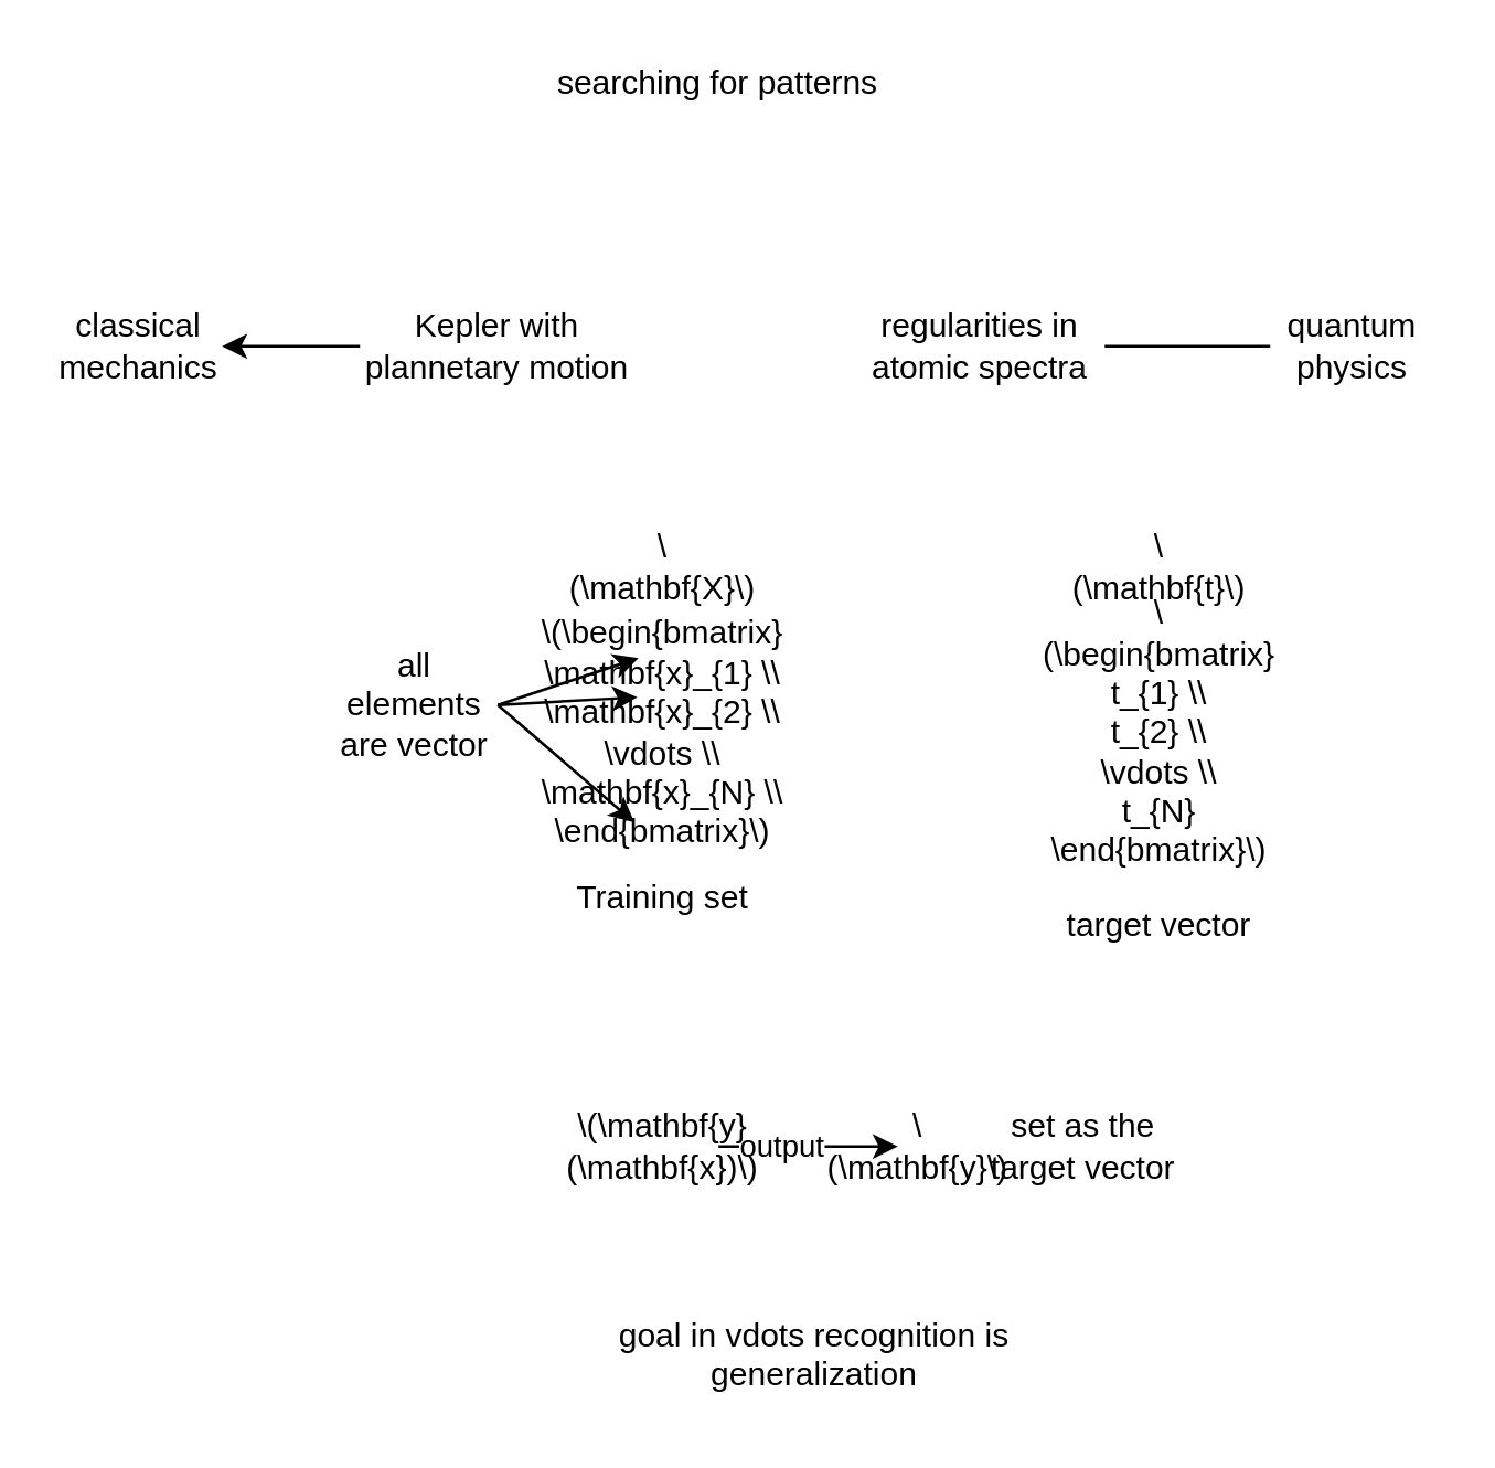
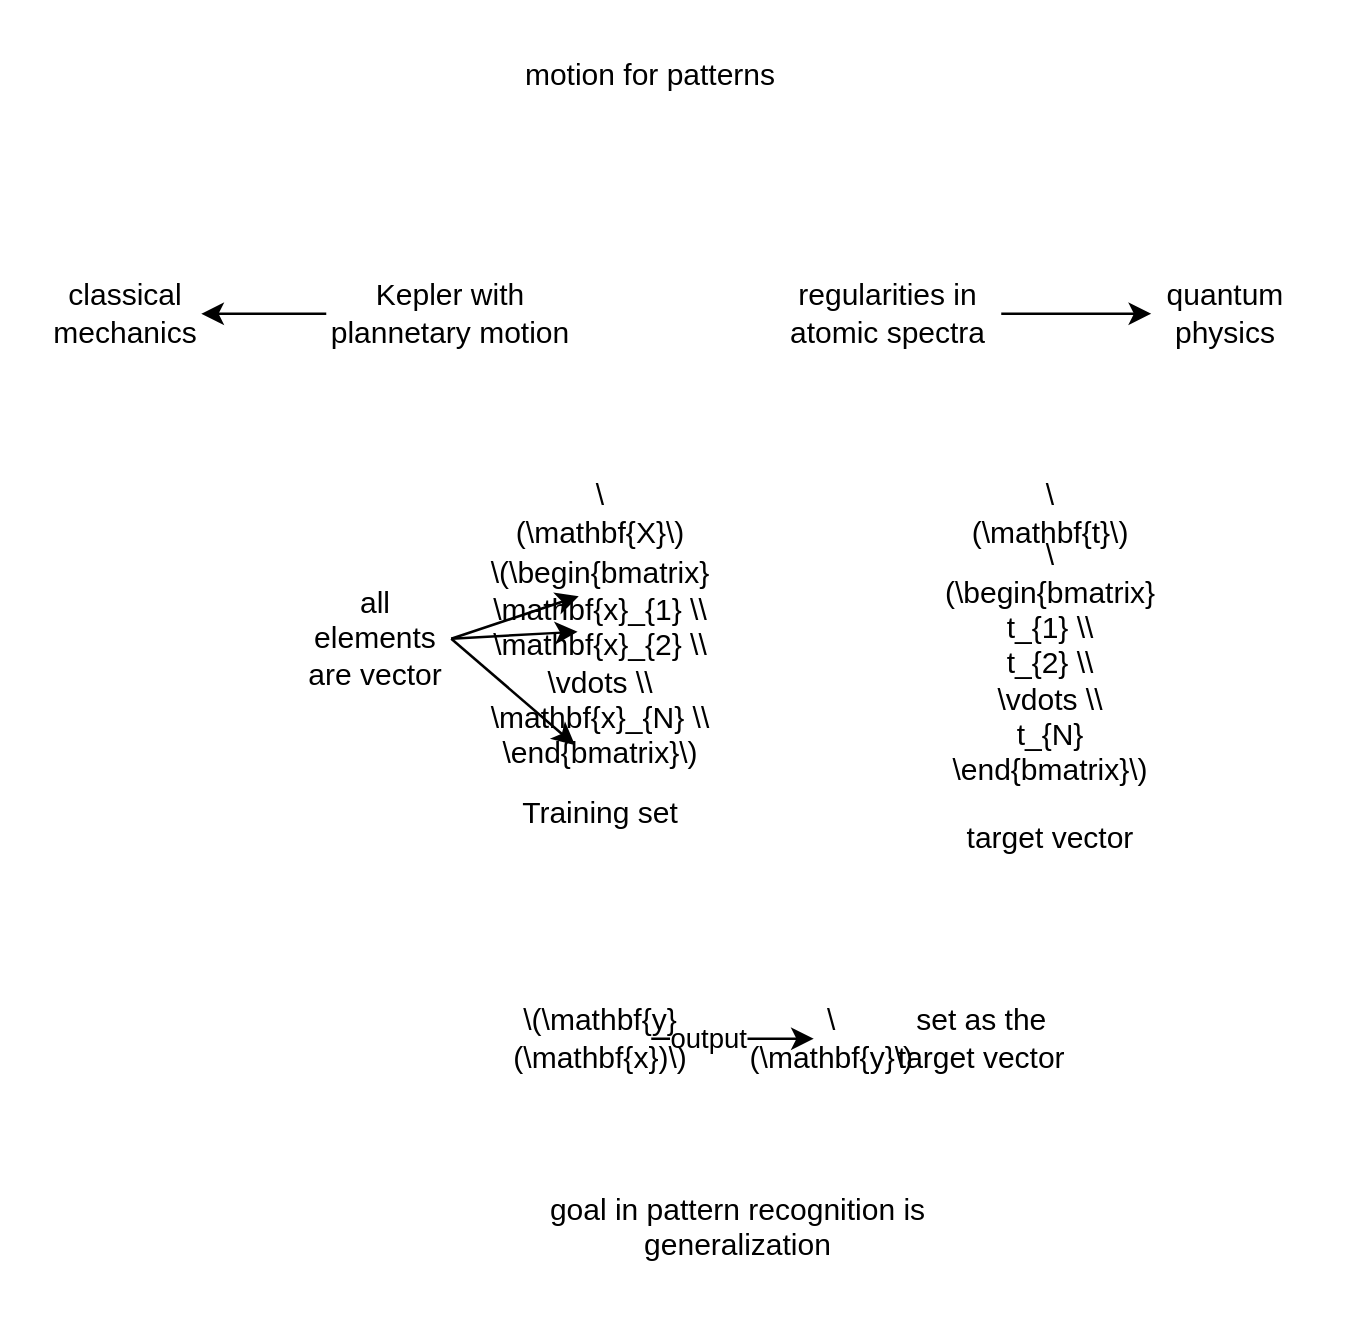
- <mxCell id="2" value="searching for patterns" style="text;html=1;strokeColor=none;fillColor=none;align=center;verticalAlign=middle;whiteSpace=wrap;rounded=0;" vertex="1" parent="1"><mxGeometry x="150" y="20" width="220" height="20" as="geometry" /></mxCell>
+ <mxCell id="2" value="motion for patterns" style="text;html=1;strokeColor=none;fillColor=none;align=center;verticalAlign=middle;whiteSpace=wrap;rounded=0;" vertex="1" parent="1"><mxGeometry x="150" y="20" width="220" height="20" as="geometry" /></mxCell>
- <mxCell id="5" style="edgeStyle=orthogonalEdgeStyle;rounded=0;orthogonalLoop=1;jettySize=auto;html=1;exitX=1;exitY=0.5;exitDx=0;exitDy=0;entryX=0;entryY=0.5;entryDx=0;entryDy=0;endArrow=none;" edge="1" parent="1" source="6" target="7"><mxGeometry relative="1" as="geometry" /></mxCell>
+ <mxCell id="5" style="edgeStyle=orthogonalEdgeStyle;rounded=0;orthogonalLoop=1;jettySize=auto;html=1;exitX=1;exitY=0.5;exitDx=0;exitDy=0;entryX=0;entryY=0.5;entryDx=0;entryDy=0;" edge="1" parent="1" source="6" target="7"><mxGeometry relative="1" as="geometry" /></mxCell>
- <mxCell id="24" value="goal in vdots recognition is generalization" style="text;whiteSpace=wrap;align=center;" vertex="1" parent="1"><mxGeometry x="210" y="470" width="170" height="40" as="geometry" /></mxCell>
+ <mxCell id="24" value="goal in pattern recognition is generalization" style="text;whiteSpace=wrap;align=center;" vertex="1" parent="1"><mxGeometry x="210" y="470" width="170" height="40" as="geometry" /></mxCell>
